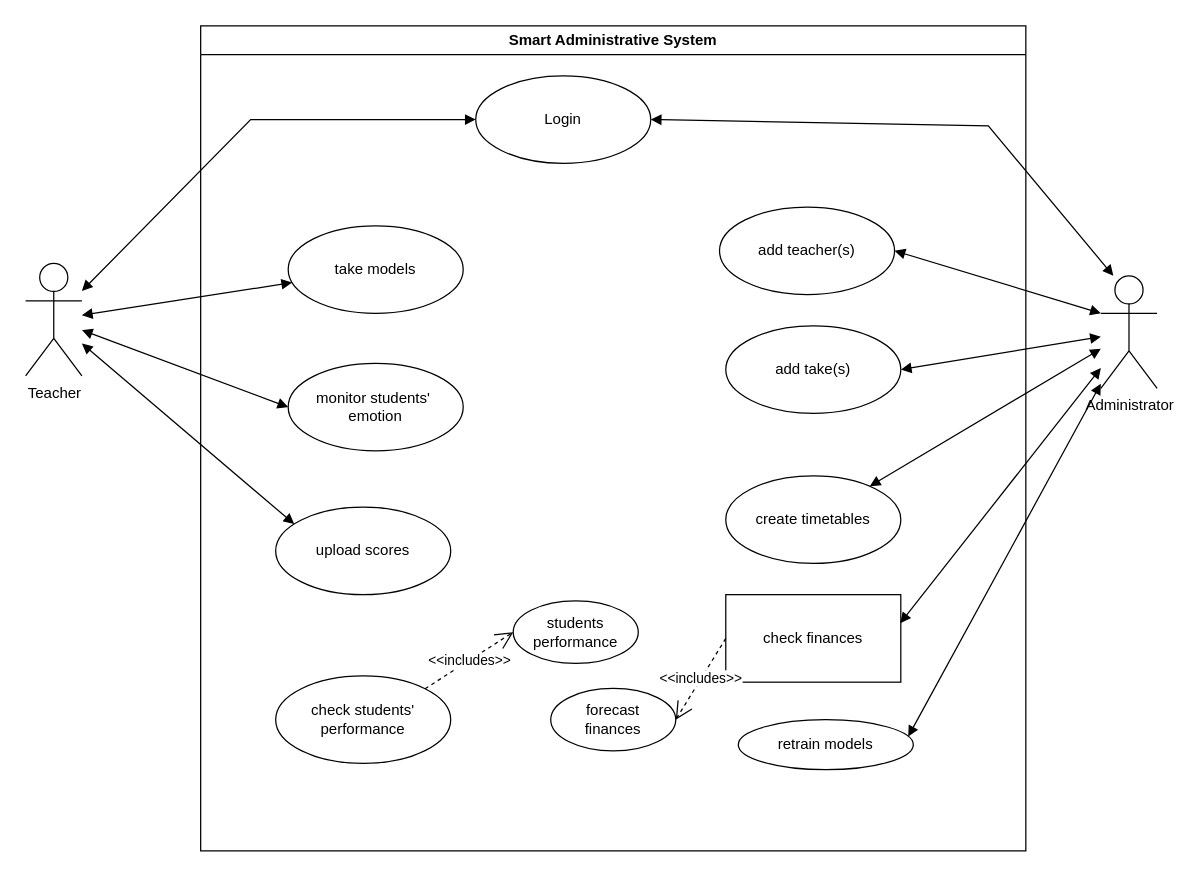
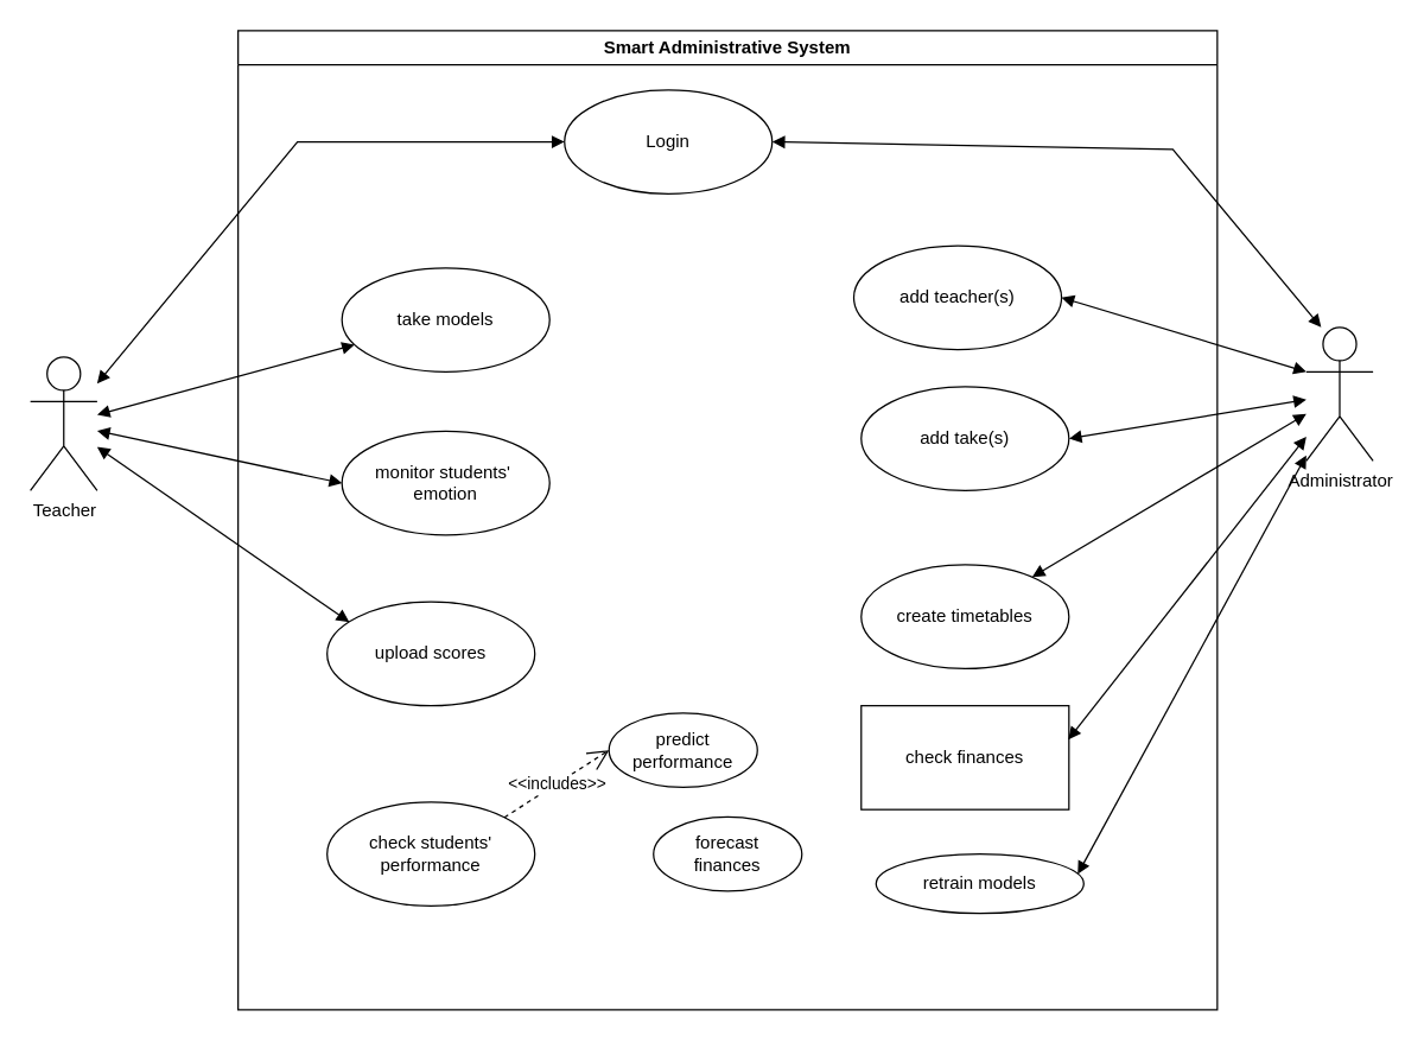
- <mxCell id="18" value="Teacher" style="shape=umlActor;verticalLabelPosition=bottom;verticalAlign=top;html=1;outlineConnect=0;" vertex="1" parent="1"><mxGeometry x="20" y="210" width="45" height="90" as="geometry" /></mxCell>
+ <mxCell id="18" value="Teacher" style="shape=umlActor;verticalLabelPosition=bottom;verticalAlign=top;html=1;outlineConnect=0;" vertex="1" parent="1"><mxGeometry x="20" y="240" width="45" height="90" as="geometry" /></mxCell>
- <mxCell id="13" value="students performance" style="ellipse;whiteSpace=wrap;html=1;" vertex="1" parent="2"><mxGeometry x="250" y="460" width="100" height="50" as="geometry" /></mxCell>
+ <mxCell id="13" value="predict performance" style="ellipse;whiteSpace=wrap;html=1;" vertex="1" parent="2"><mxGeometry x="250" y="460" width="100" height="50" as="geometry" /></mxCell>
- <mxCell id="16" value="&amp;lt;&amp;lt;includes&amp;gt;&amp;gt;" style="endArrow=open;endSize=12;dashed=1;html=1;rounded=0;entryX=1;entryY=0.5;entryDx=0;entryDy=0;exitX=0;exitY=0.5;exitDx=0;exitDy=0;" edge="1" parent="2" source="10" target="15"><mxGeometry width="160" relative="1" as="geometry"><mxPoint x="339" y="555" as="sourcePoint" /><mxPoint x="410" y="510" as="targetPoint" /></mxGeometry></mxCell>
